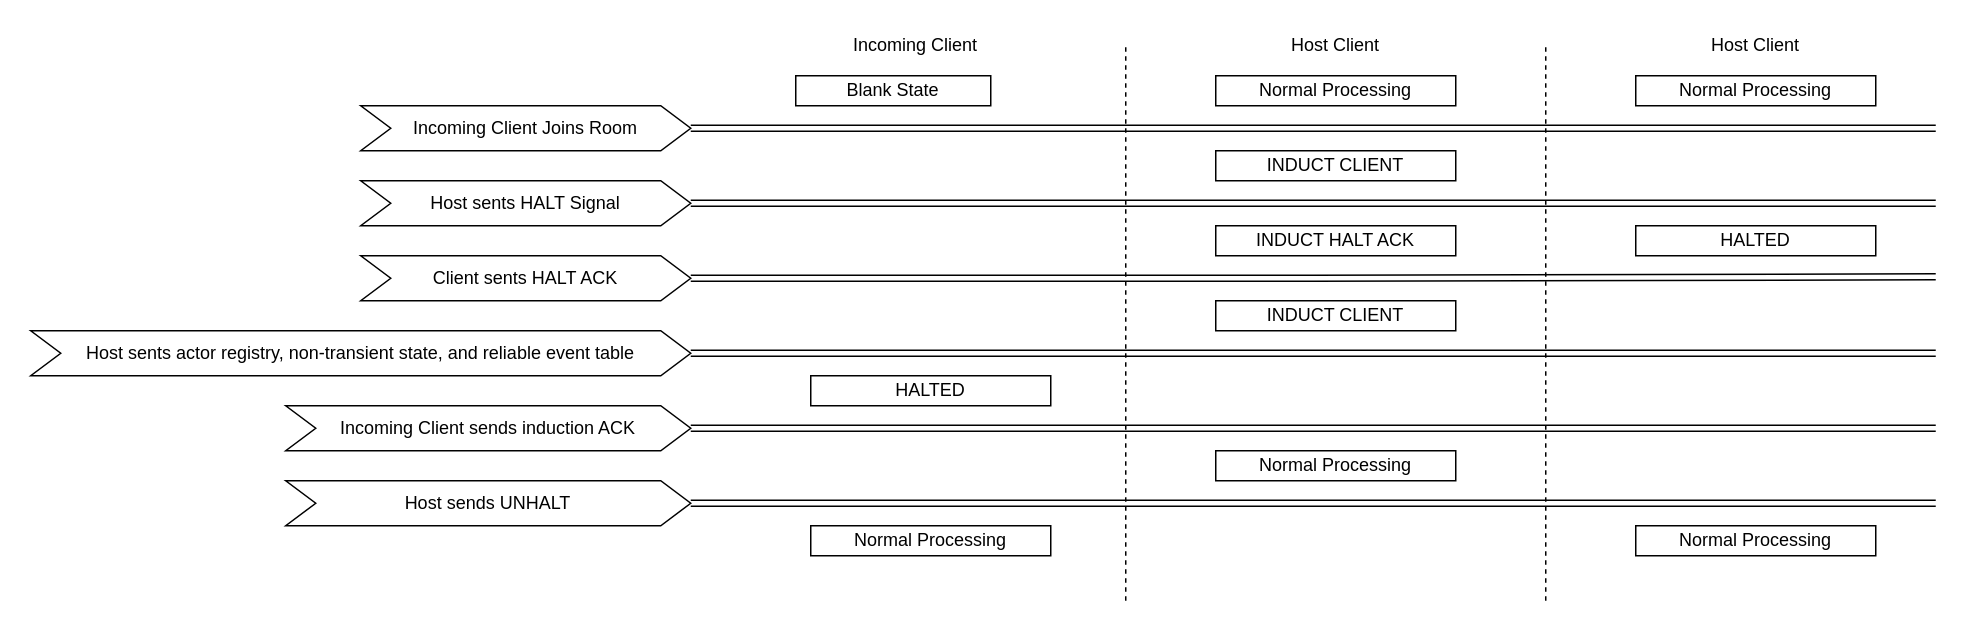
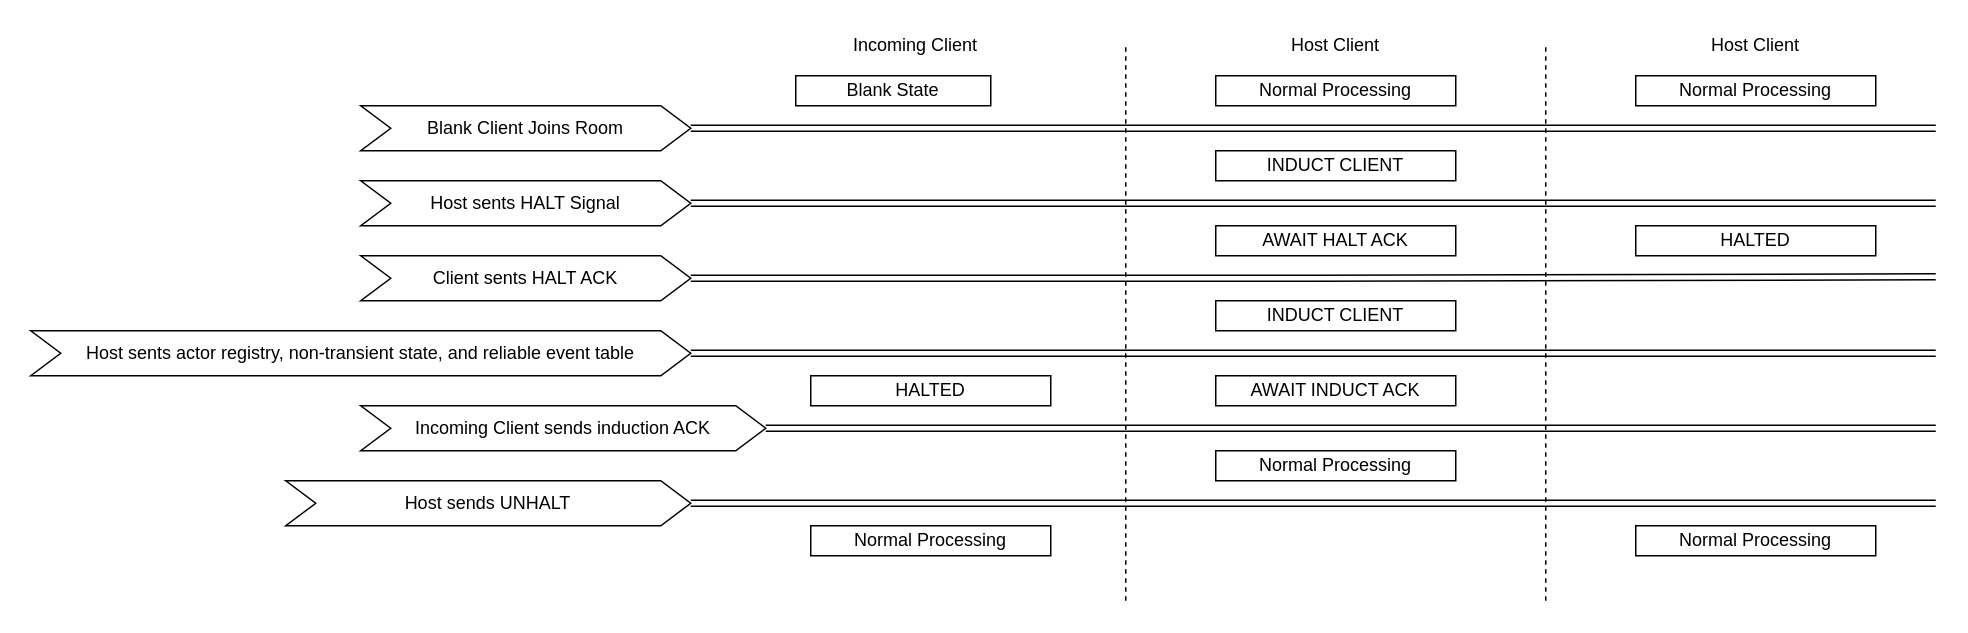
- <mxCell id="11" value="Incoming Client Joins Room" style="shape=step;perimeter=stepPerimeter;whiteSpace=wrap;html=1;fixedSize=1;" vertex="1" parent="1"><mxGeometry x="240" y="70" width="220" height="30" as="geometry" /></mxCell>
+ <mxCell id="11" value="Blank Client Joins Room" style="shape=step;perimeter=stepPerimeter;whiteSpace=wrap;html=1;fixedSize=1;" vertex="1" parent="1"><mxGeometry x="240" y="70" width="220" height="30" as="geometry" /></mxCell>
- <mxCell id="24" value="INDUCT HALT ACK" style="rounded=1;whiteSpace=wrap;html=1;arcSize=0;" vertex="1" parent="1"><mxGeometry x="810" y="150" width="160" height="20" as="geometry" /></mxCell>
+ <mxCell id="24" value="AWAIT HALT ACK" style="rounded=1;whiteSpace=wrap;html=1;arcSize=0;" vertex="1" parent="1"><mxGeometry x="810" y="150" width="160" height="20" as="geometry" /></mxCell>
+ <mxCell id="25" value="AWAIT INDUCT ACK" style="rounded=1;whiteSpace=wrap;html=1;arcSize=0;" vertex="1" parent="1"><mxGeometry x="810" y="250" width="160" height="20" as="geometry" /></mxCell>
- <mxCell id="23" value="Incoming Client sends induction ACK" style="shape=step;perimeter=stepPerimeter;whiteSpace=wrap;html=1;fixedSize=1;" vertex="1" parent="1"><mxGeometry x="190" y="270" width="270" height="30" as="geometry" /></mxCell>
+ <mxCell id="23" value="Incoming Client sends induction ACK" style="shape=step;perimeter=stepPerimeter;whiteSpace=wrap;html=1;fixedSize=1;" vertex="1" parent="1"><mxGeometry x="240" y="270" width="270" height="30" as="geometry" /></mxCell>
